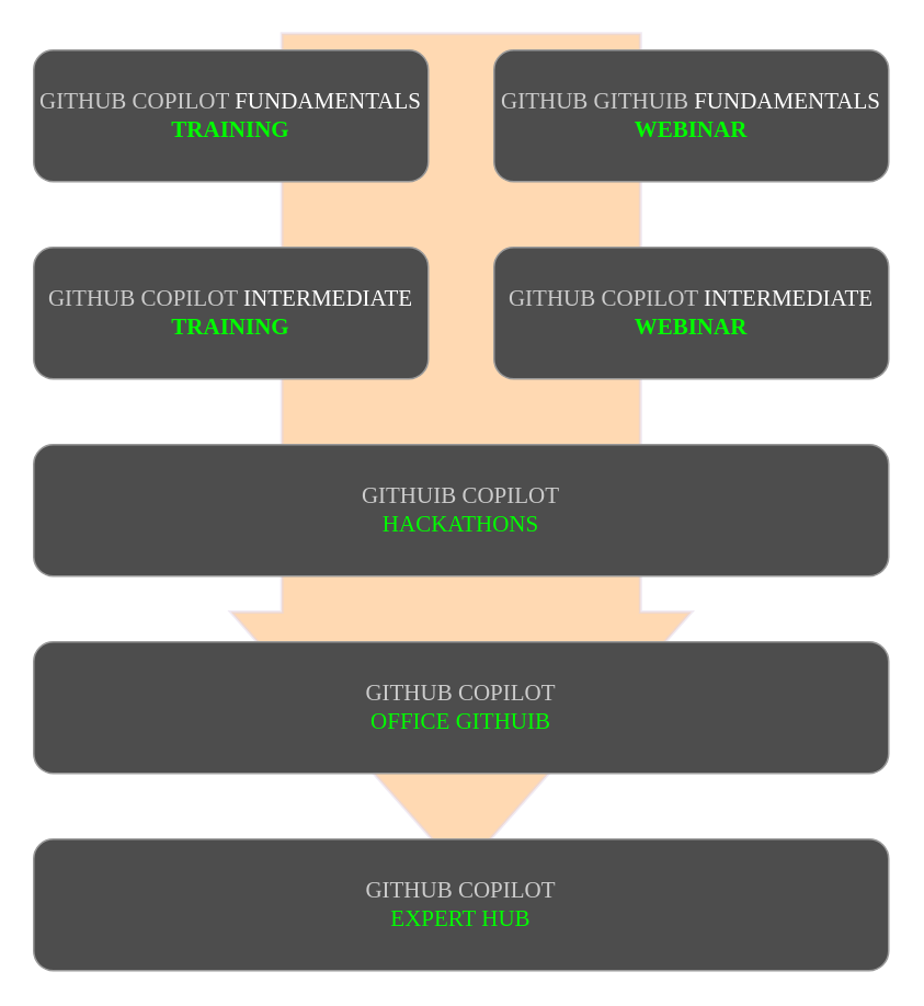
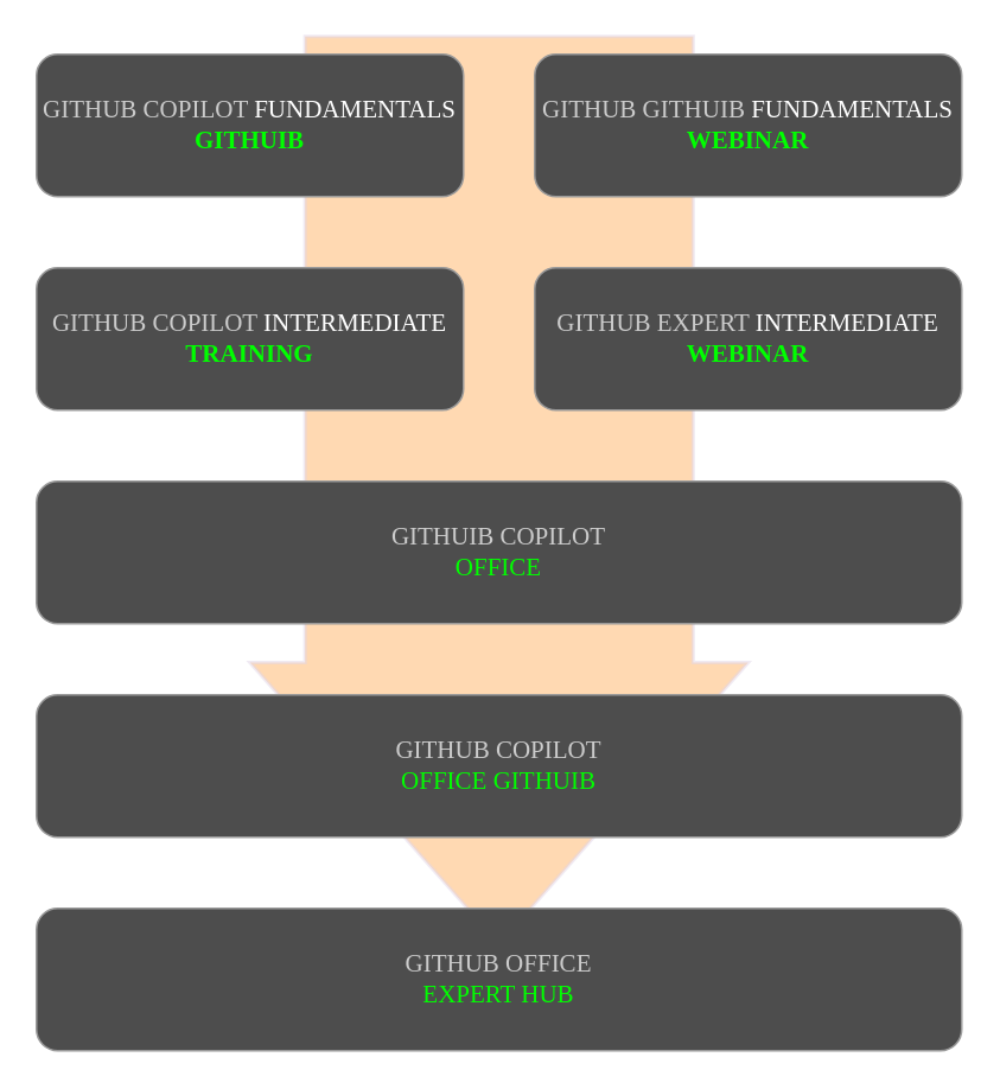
- <mxCell id="3" value="&lt;font color=&quot;#cccccc&quot;&gt;GITHUB COPILOT&lt;/font&gt; FUNDAMENTALS&lt;br style=&quot;font-size: 14px&quot;&gt;&lt;b style=&quot;font-size: 14px&quot;&gt;&lt;font color=&quot;#00ff00&quot; style=&quot;font-size: 14px&quot;&gt;TRAINING&lt;/font&gt;&lt;/b&gt;" style="rounded=1;whiteSpace=wrap;html=1;fillColor=#4D4D4D;fontColor=#ffffff;strokeColor=#999999;fontFamily=Michroma;fontSource=https%3A%2F%2Ffonts.googleapis.com%2Fcss%3Ffamily%3Dmichroma;fontSize=14;" parent="1" vertex="1"><mxGeometry x="20" y="30" width="240" height="80" as="geometry" /></mxCell>
+ <mxCell id="3" value="&lt;font color=&quot;#cccccc&quot;&gt;GITHUB COPILOT&lt;/font&gt; FUNDAMENTALS&lt;br style=&quot;font-size: 14px&quot;&gt;&lt;b style=&quot;font-size: 14px&quot;&gt;&lt;font color=&quot;#00ff00&quot; style=&quot;font-size: 14px&quot;&gt;GITHUIB&lt;/font&gt;&lt;/b&gt;" style="rounded=1;whiteSpace=wrap;html=1;fillColor=#4D4D4D;fontColor=#ffffff;strokeColor=#999999;fontFamily=Michroma;fontSource=https%3A%2F%2Ffonts.googleapis.com%2Fcss%3Ffamily%3Dmichroma;fontSize=14;" parent="1" vertex="1"><mxGeometry x="20" y="30" width="240" height="80" as="geometry" /></mxCell>
- <mxCell id="6" value="&lt;font color=&quot;#cccccc&quot;&gt;GITHUB COPILOT&lt;/font&gt; INTERMEDIATE&lt;br style=&quot;font-size: 14px&quot;&gt;&lt;b style=&quot;font-size: 14px&quot;&gt;&lt;font color=&quot;#00ff00&quot; style=&quot;font-size: 14px&quot;&gt;WEBINAR&lt;/font&gt;&lt;/b&gt;" style="rounded=1;whiteSpace=wrap;html=1;fillColor=#4D4D4D;fontColor=#ffffff;strokeColor=#999999;fontFamily=Michroma;fontSource=https%3A%2F%2Ffonts.googleapis.com%2Fcss%3Ffamily%3Dmichroma;fontSize=14;" parent="1" vertex="1"><mxGeometry x="300" y="150" width="240" height="80" as="geometry" /></mxCell>
+ <mxCell id="6" value="&lt;font color=&quot;#cccccc&quot;&gt;GITHUB EXPERT&lt;/font&gt; INTERMEDIATE&lt;br style=&quot;font-size: 14px&quot;&gt;&lt;b style=&quot;font-size: 14px&quot;&gt;&lt;font color=&quot;#00ff00&quot; style=&quot;font-size: 14px&quot;&gt;WEBINAR&lt;/font&gt;&lt;/b&gt;" style="rounded=1;whiteSpace=wrap;html=1;fillColor=#4D4D4D;fontColor=#ffffff;strokeColor=#999999;fontFamily=Michroma;fontSource=https%3A%2F%2Ffonts.googleapis.com%2Fcss%3Ffamily%3Dmichroma;fontSize=14;" parent="1" vertex="1"><mxGeometry x="300" y="150" width="240" height="80" as="geometry" /></mxCell>
- <mxCell id="5" value="&lt;font color=&quot;#cccccc&quot;&gt;GITHUIB COPILOT&lt;/font&gt;&lt;br style=&quot;font-size: 14px&quot;&gt;&lt;font color=&quot;#00ff00&quot; style=&quot;font-size: 14px&quot;&gt;HACKATHONS&lt;/font&gt;" style="rounded=1;whiteSpace=wrap;html=1;fillColor=#4D4D4D;fontColor=#ffffff;strokeColor=#999999;fontFamily=Michroma;fontSource=https%3A%2F%2Ffonts.googleapis.com%2Fcss%3Ffamily%3Dmichroma;fontSize=14;" parent="1" vertex="1"><mxGeometry x="20" y="270" width="520" height="80" as="geometry" /></mxCell>
+ <mxCell id="5" value="&lt;font color=&quot;#cccccc&quot;&gt;GITHUIB COPILOT&lt;/font&gt;&lt;br style=&quot;font-size: 14px&quot;&gt;&lt;font color=&quot;#00ff00&quot; style=&quot;font-size: 14px&quot;&gt;OFFICE&lt;/font&gt;" style="rounded=1;whiteSpace=wrap;html=1;fillColor=#4D4D4D;fontColor=#ffffff;strokeColor=#999999;fontFamily=Michroma;fontSource=https%3A%2F%2Ffonts.googleapis.com%2Fcss%3Ffamily%3Dmichroma;fontSize=14;" parent="1" vertex="1"><mxGeometry x="20" y="270" width="520" height="80" as="geometry" /></mxCell>
- <mxCell id="9" value="&lt;font color=&quot;#cccccc&quot;&gt;GITHUB COPILOT &lt;br style=&quot;font-size: 14px&quot;&gt;&lt;/font&gt;&lt;font color=&quot;#00ff00&quot; style=&quot;font-size: 14px&quot;&gt;EXPERT HUB&lt;/font&gt;" style="rounded=1;whiteSpace=wrap;html=1;fillColor=#4D4D4D;fontColor=#ffffff;strokeColor=#999999;fontFamily=Michroma;fontSource=https%3A%2F%2Ffonts.googleapis.com%2Fcss%3Ffamily%3Dmichroma;fontSize=14;" parent="1" vertex="1"><mxGeometry x="20" y="510" width="520" height="80" as="geometry" /></mxCell>
+ <mxCell id="9" value="&lt;font color=&quot;#cccccc&quot;&gt;GITHUB OFFICE &lt;br style=&quot;font-size: 14px&quot;&gt;&lt;/font&gt;&lt;font color=&quot;#00ff00&quot; style=&quot;font-size: 14px&quot;&gt;EXPERT HUB&lt;/font&gt;" style="rounded=1;whiteSpace=wrap;html=1;fillColor=#4D4D4D;fontColor=#ffffff;strokeColor=#999999;fontFamily=Michroma;fontSource=https%3A%2F%2Ffonts.googleapis.com%2Fcss%3Ffamily%3Dmichroma;fontSize=14;" parent="1" vertex="1"><mxGeometry x="20" y="510" width="520" height="80" as="geometry" /></mxCell>
